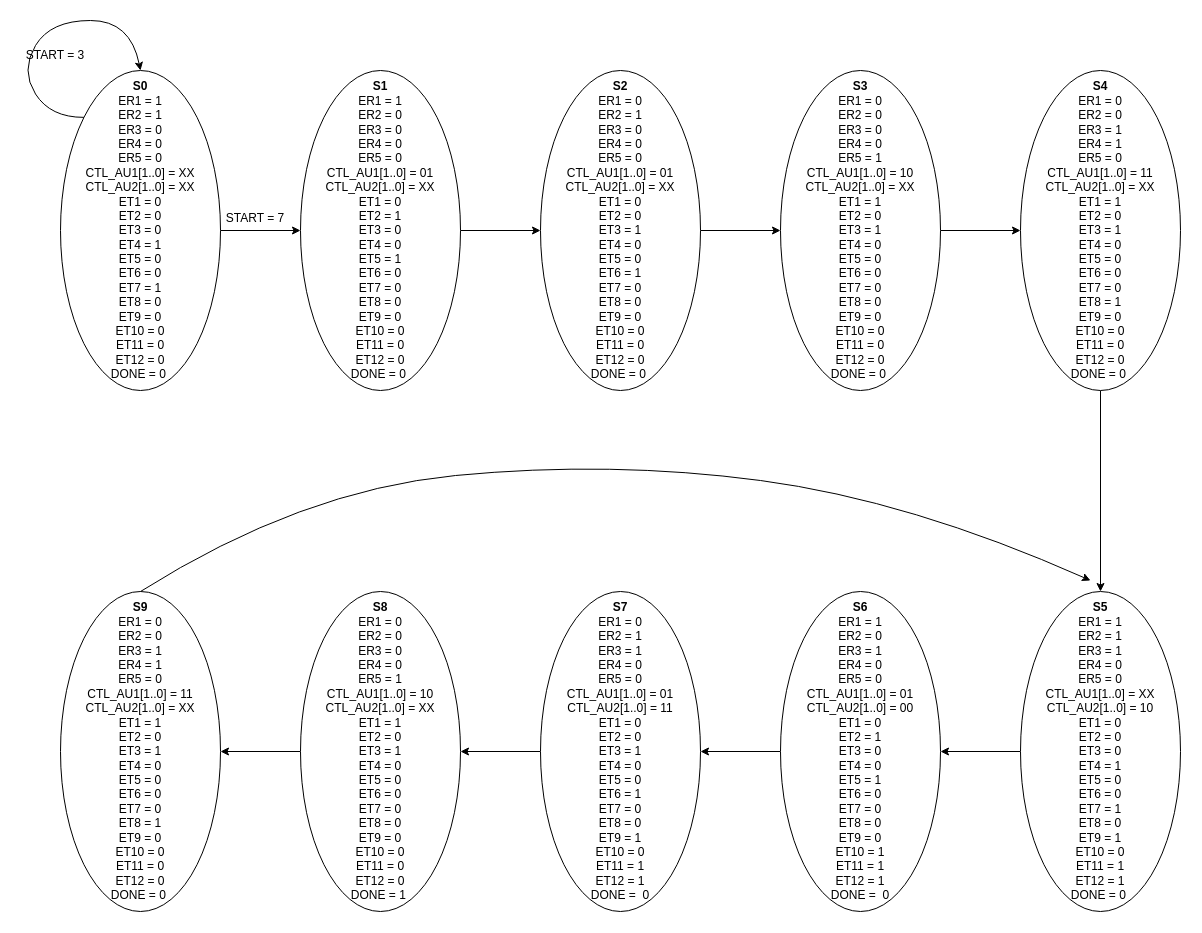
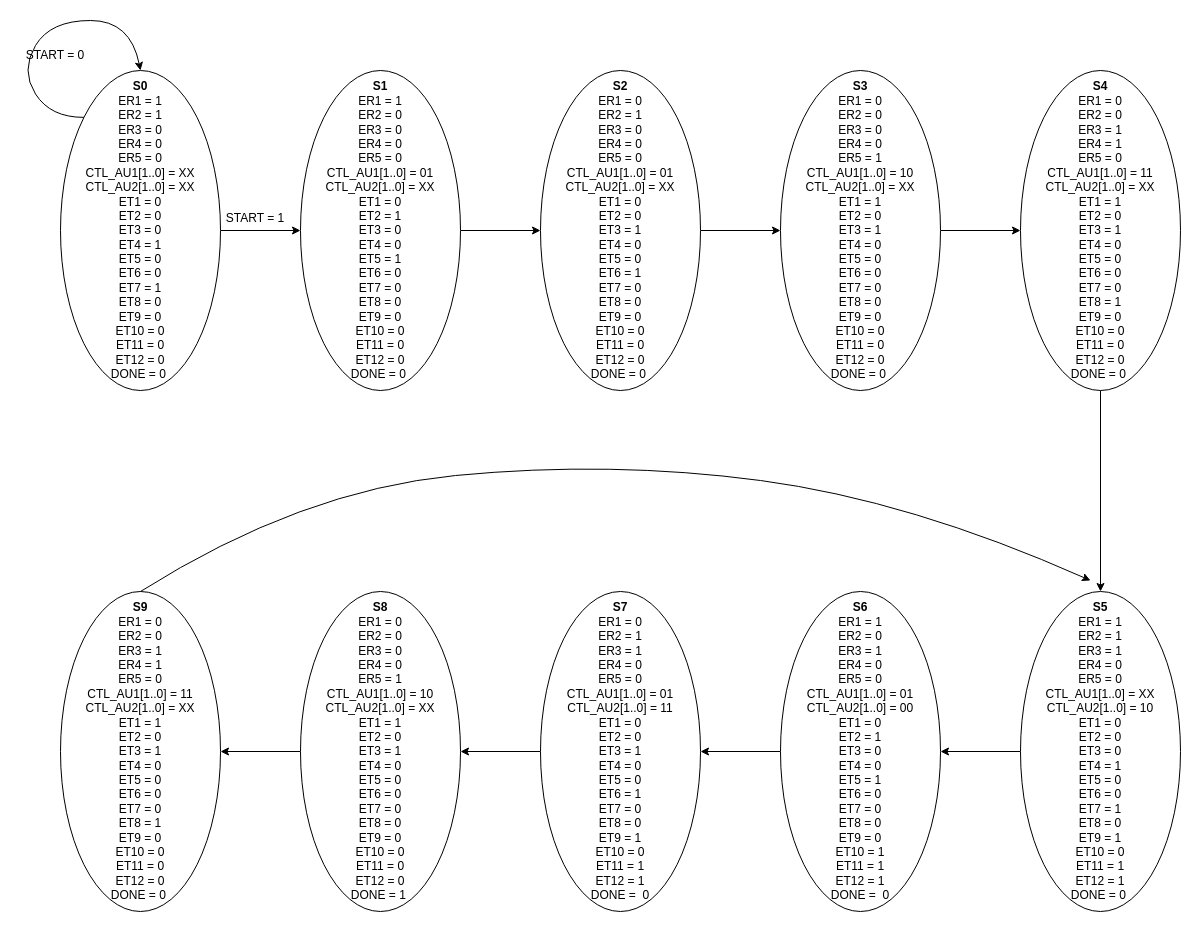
- <mxCell id="18" value="START = 3" style="text;html=1;strokeColor=none;fillColor=none;align=center;verticalAlign=middle;whiteSpace=wrap;rounded=0;" parent="1" vertex="1"><mxGeometry y="40" width="70" height="30" as="geometry" x="20" /></mxCell>
+ <mxCell id="18" value="START = 0" style="text;html=1;strokeColor=none;fillColor=none;align=center;verticalAlign=middle;whiteSpace=wrap;rounded=0;" parent="1" vertex="1"><mxGeometry y="40" width="70" height="30" as="geometry" x="20" /></mxCell>
- <mxCell id="19" value="START = 7" style="text;html=1;strokeColor=none;fillColor=none;align=center;verticalAlign=middle;whiteSpace=wrap;rounded=0;" parent="1" vertex="1"><mxGeometry x="220" y="203" width="70" height="30" as="geometry" /></mxCell>
+ <mxCell id="19" value="START = 1" style="text;html=1;strokeColor=none;fillColor=none;align=center;verticalAlign=middle;whiteSpace=wrap;rounded=0;" parent="1" vertex="1"><mxGeometry x="220" y="203" width="70" height="30" as="geometry" /></mxCell>
